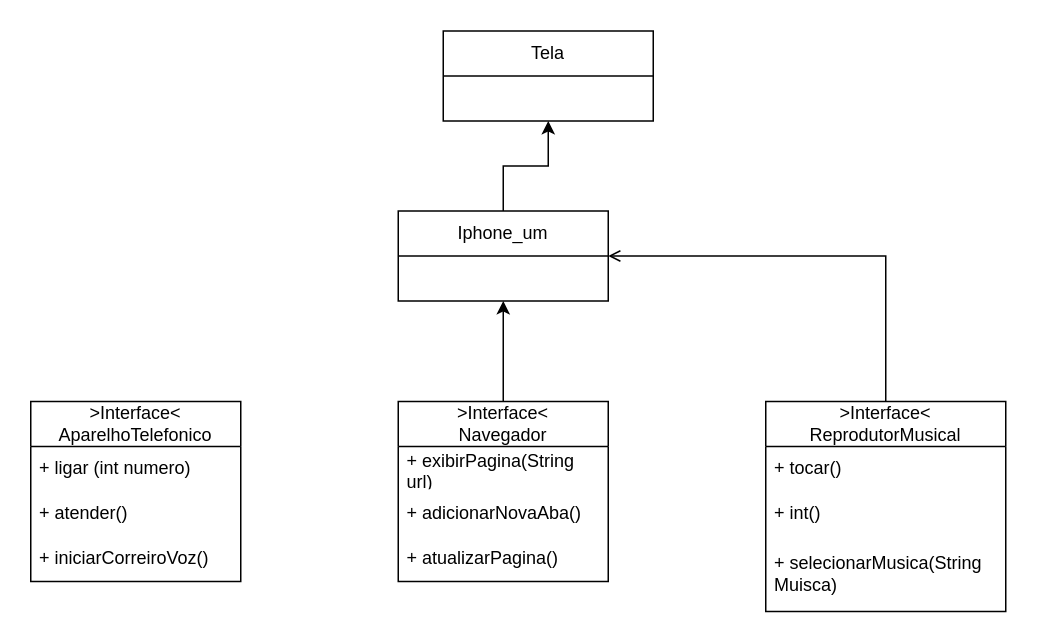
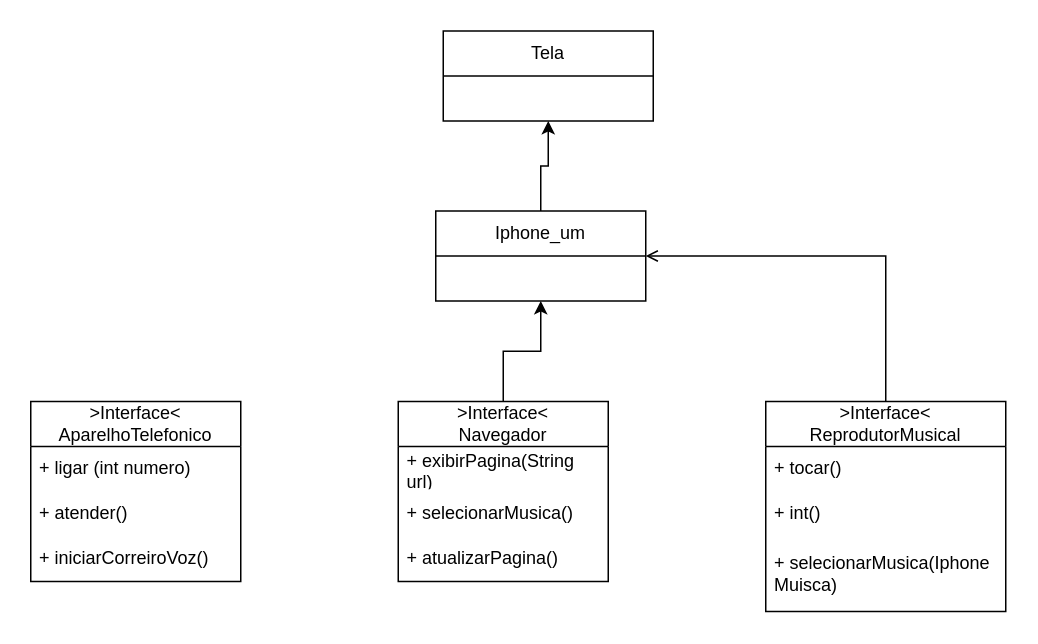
- <mxCell id="17" value="Iphone_um" style="swimlane;fontStyle=0;childLayout=stackLayout;horizontal=1;startSize=30;horizontalStack=0;resizeParent=1;resizeParentMax=0;resizeLast=0;collapsible=1;marginBottom=0;whiteSpace=wrap;html=1;" vertex="1" parent="1"><mxGeometry x="265" y="140" width="140" height="60" as="geometry" /></mxCell>
+ <mxCell id="17" value="Iphone_um" style="swimlane;fontStyle=0;childLayout=stackLayout;horizontal=1;startSize=30;horizontalStack=0;resizeParent=1;resizeParentMax=0;resizeLast=0;collapsible=1;marginBottom=0;whiteSpace=wrap;html=1;" vertex="1" parent="1"><mxGeometry x="290" y="140" width="140" height="60" as="geometry" /></mxCell>
- <mxCell id="9" value="+ adicionarNovaAba()" style="text;strokeColor=none;fillColor=none;align=left;verticalAlign=middle;spacingLeft=4;spacingRight=4;overflow=hidden;points=[[0,0.5],[1,0.5]];portConstraint=eastwest;rotatable=0;whiteSpace=wrap;html=1;" vertex="1" parent="7"><mxGeometry y="60" width="140" height="30" as="geometry" /></mxCell>
+ <mxCell id="9" value="+ selecionarMusica()" style="text;strokeColor=none;fillColor=none;align=left;verticalAlign=middle;spacingLeft=4;spacingRight=4;overflow=hidden;points=[[0,0.5],[1,0.5]];portConstraint=eastwest;rotatable=0;whiteSpace=wrap;html=1;" vertex="1" parent="7"><mxGeometry y="60" width="140" height="30" as="geometry" /></mxCell>
- <mxCell id="15" value="+ selecionarMusica(String Muisca)" style="text;strokeColor=none;fillColor=none;align=left;verticalAlign=middle;spacingLeft=4;spacingRight=4;overflow=hidden;points=[[0,0.5],[1,0.5]];portConstraint=eastwest;rotatable=0;whiteSpace=wrap;html=1;" vertex="1" parent="12"><mxGeometry y="90" width="160" height="50" as="geometry" /></mxCell>
+ <mxCell id="15" value="+ selecionarMusica(Iphone Muisca)" style="text;strokeColor=none;fillColor=none;align=left;verticalAlign=middle;spacingLeft=4;spacingRight=4;overflow=hidden;points=[[0,0.5],[1,0.5]];portConstraint=eastwest;rotatable=0;whiteSpace=wrap;html=1;" vertex="1" parent="12"><mxGeometry y="90" width="160" height="50" as="geometry" /></mxCell>
